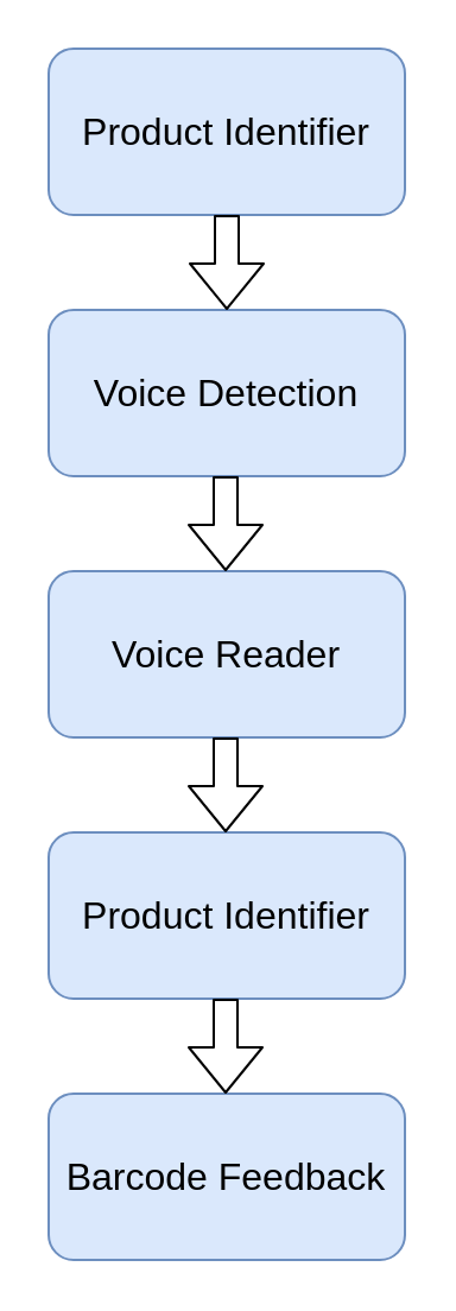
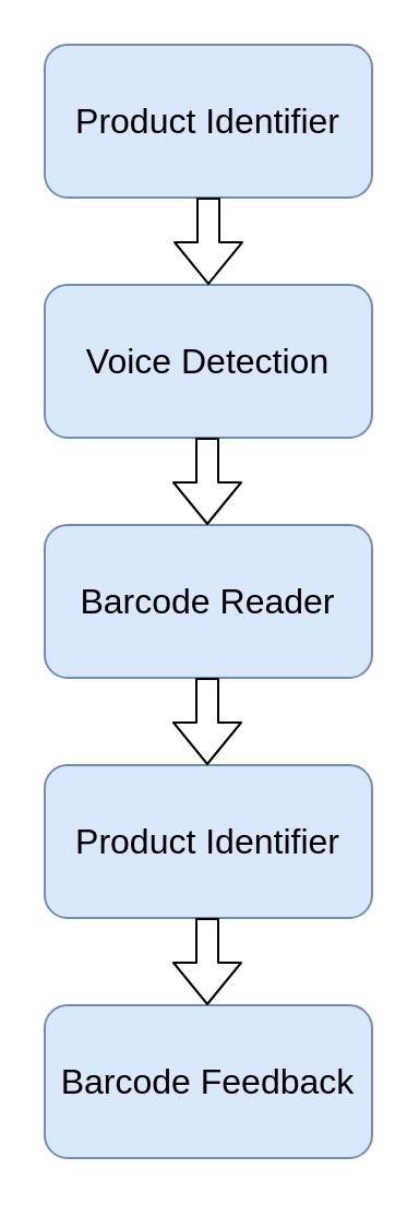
- <mxCell id="4" value="Voice Reader" style="rounded=1;whiteSpace=wrap;html=1;fontSize=16;fillColor=#dae8fc;strokeColor=#6c8ebf;" vertex="1" parent="1"><mxGeometry x="20" y="240" width="150" height="70" as="geometry" /></mxCell>
+ <mxCell id="4" value="Barcode Reader" style="rounded=1;whiteSpace=wrap;html=1;fontSize=16;fillColor=#dae8fc;strokeColor=#6c8ebf;" vertex="1" parent="1"><mxGeometry x="20" y="240" width="150" height="70" as="geometry" /></mxCell>
